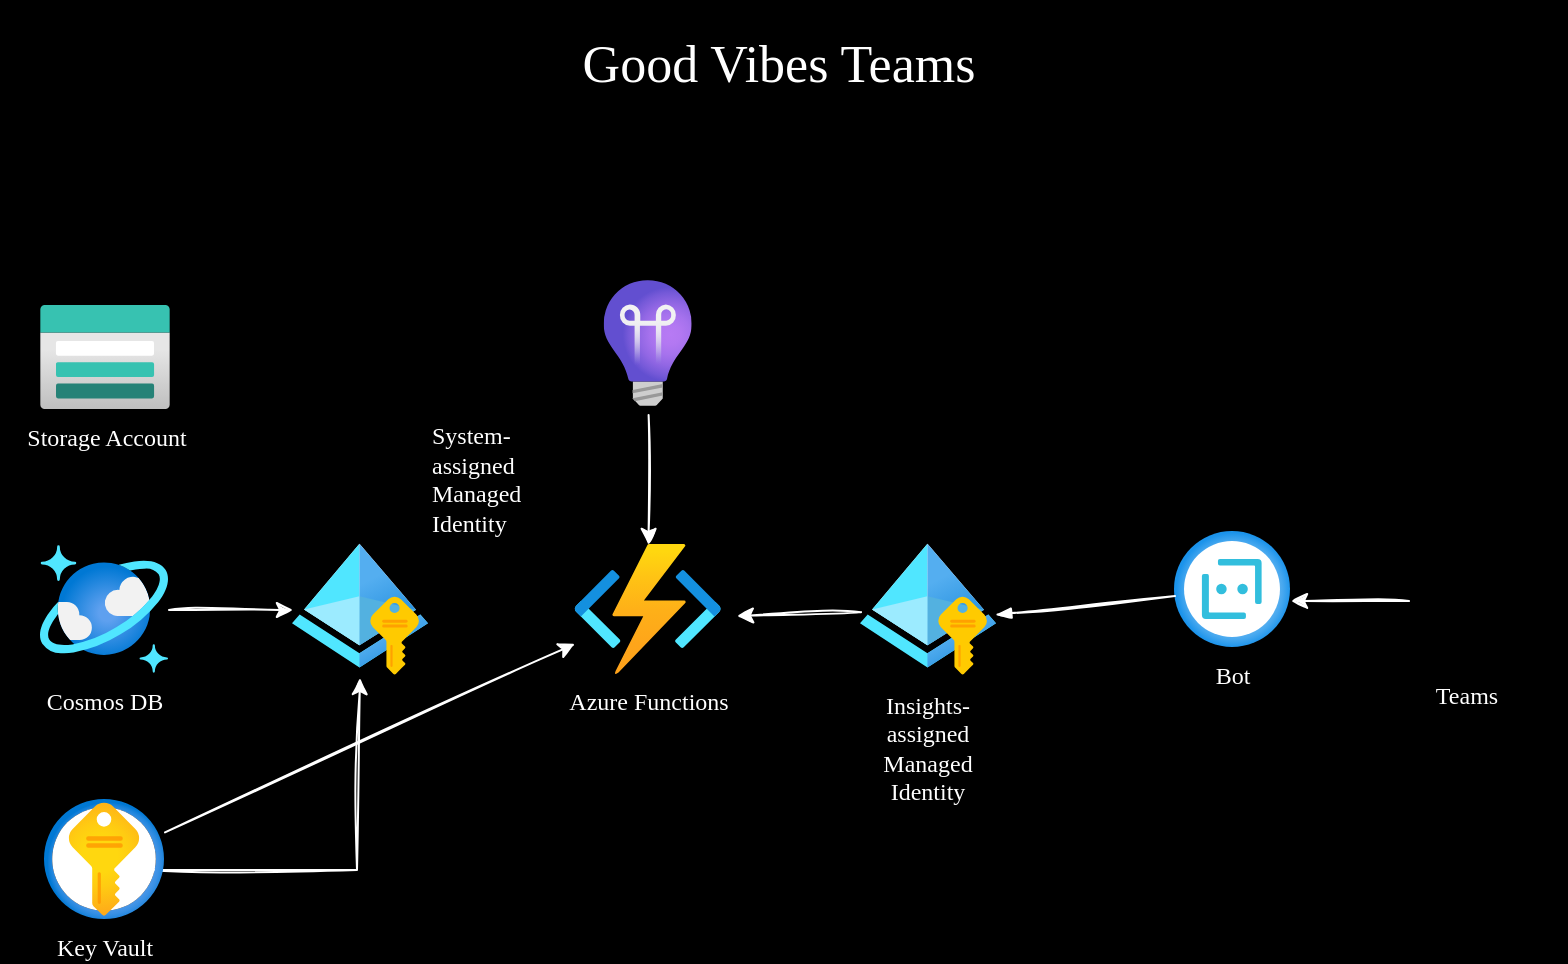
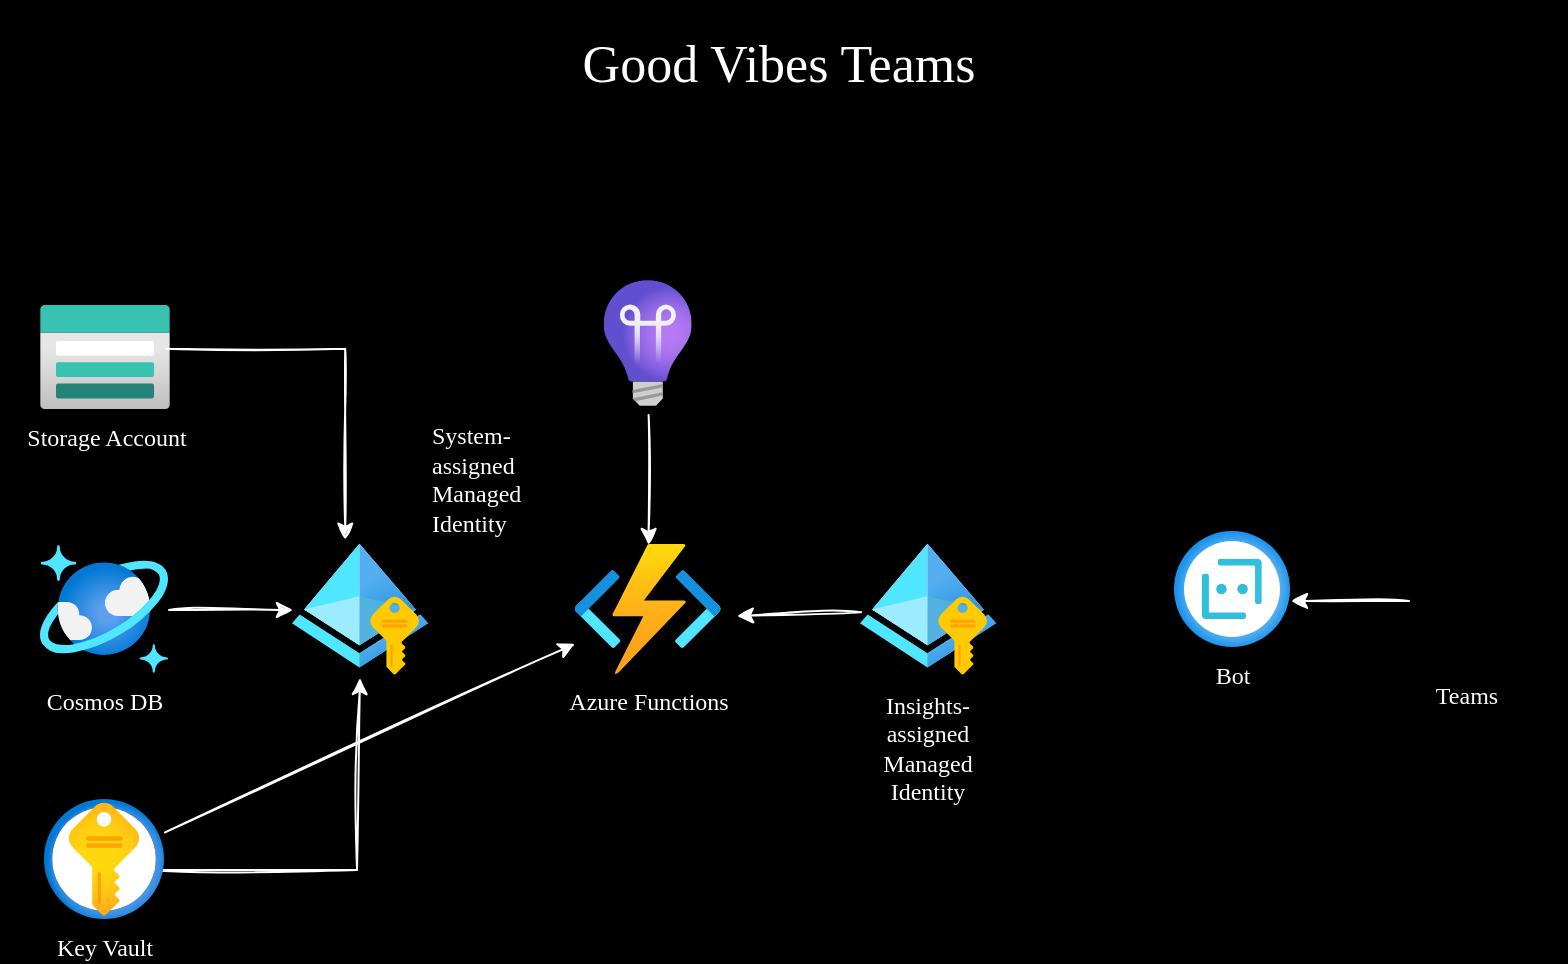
+ <mxCell id="16" value="" style="edgeStyle=orthogonalEdgeStyle;rounded=0;jumpStyle=arc;orthogonalLoop=1;jettySize=auto;html=1;sketch=1;strokeColor=#FFFFFF;entryX=0.384;entryY=-0.017;entryDx=0;entryDy=0;entryPerimeter=0;exitX=0.965;exitY=0.412;exitDx=0;exitDy=0;exitPerimeter=0;fontFamily=Verdana;" parent="1" source="5" target="17" edge="1"><mxGeometry relative="1" as="geometry"><mxPoint x="103" y="176.5" as="sourcePoint" /><mxPoint x="234" y="168.5" as="targetPoint" /></mxGeometry></mxCell>
- <mxCell id="11" value="" style="rounded=0;orthogonalLoop=1;jettySize=auto;html=1;sketch=1;startArrow=blockThin;startFill=1;endArrow=none;endFill=0;strokeColor=#FFFFFF;exitX=0.987;exitY=0.535;exitDx=0;exitDy=0;exitPerimeter=0;fontFamily=Verdana;" parent="1" source="12" target="7" edge="1"><mxGeometry relative="1" as="geometry"><mxPoint x="508" y="312.5" as="sourcePoint" /></mxGeometry></mxCell>
